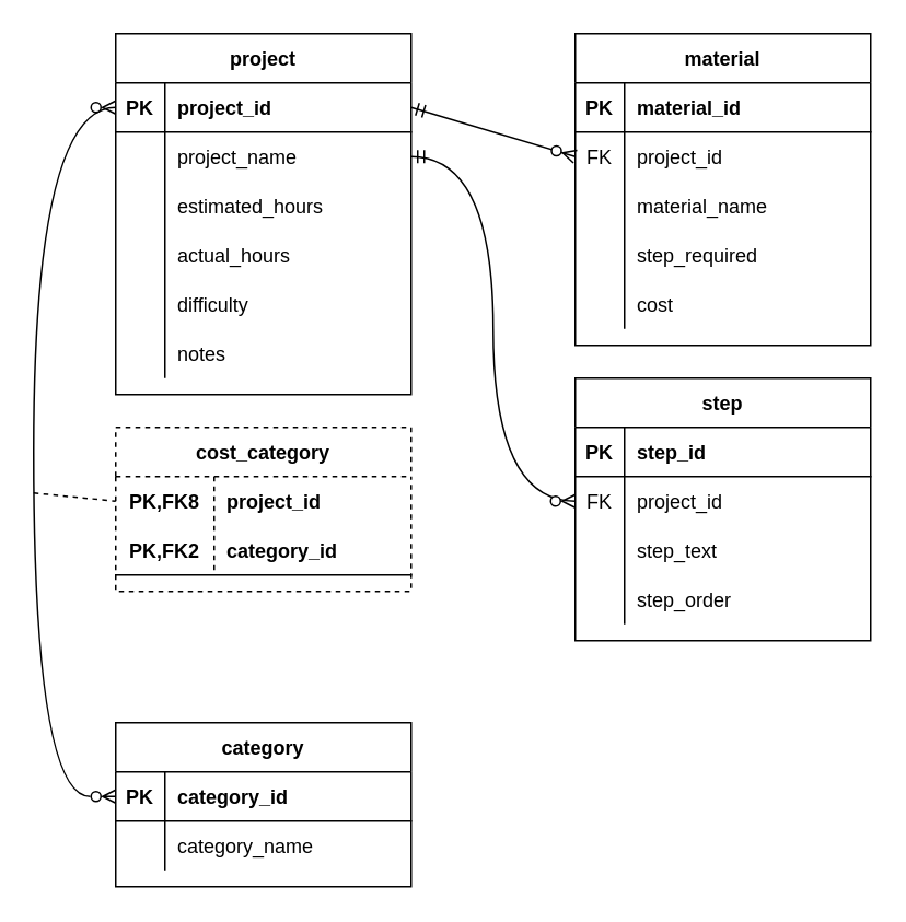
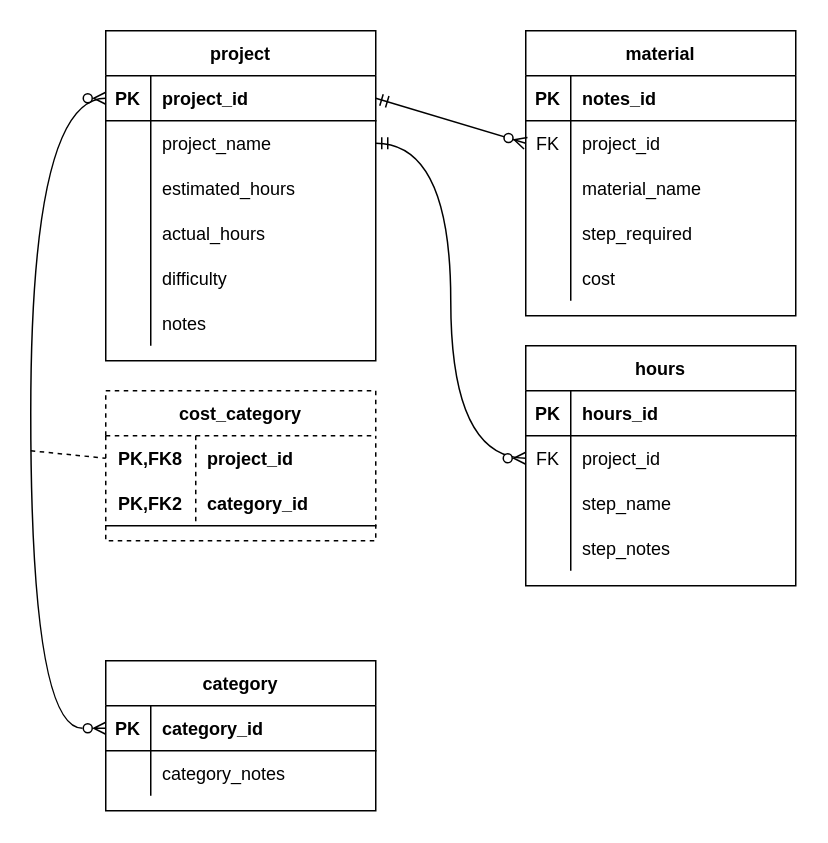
- <mxCell id="24" value="material_id" style="shape=partialRectangle;connectable=0;fillColor=none;top=0;left=0;bottom=0;right=0;align=left;spacingLeft=6;fontStyle=1;overflow=hidden;" vertex="1" parent="22"><mxGeometry x="30" width="150" height="30" as="geometry"><mxRectangle width="150" height="30" as="alternateBounds" /></mxGeometry></mxCell>
+ <mxCell id="24" value="notes_id" style="shape=partialRectangle;connectable=0;fillColor=none;top=0;left=0;bottom=0;right=0;align=left;spacingLeft=6;fontStyle=1;overflow=hidden;" vertex="1" parent="22"><mxGeometry x="30" width="150" height="30" as="geometry"><mxRectangle width="150" height="30" as="alternateBounds" /></mxGeometry></mxCell>
- <mxCell id="44" value="step" style="shape=table;startSize=30;container=1;collapsible=1;childLayout=tableLayout;fixedRows=1;rowLines=0;fontStyle=1;align=center;resizeLast=1;" vertex="1" parent="1"><mxGeometry x="350" y="230" width="180" height="160" as="geometry" /></mxCell>
+ <mxCell id="44" value="hours" style="shape=table;startSize=30;container=1;collapsible=1;childLayout=tableLayout;fixedRows=1;rowLines=0;fontStyle=1;align=center;resizeLast=1;" vertex="1" parent="1"><mxGeometry x="350" y="230" width="180" height="160" as="geometry" /></mxCell>
- <mxCell id="47" value="step_id" style="shape=partialRectangle;connectable=0;fillColor=none;top=0;left=0;bottom=0;right=0;align=left;spacingLeft=6;fontStyle=1;overflow=hidden;" vertex="1" parent="45"><mxGeometry x="30" width="150" height="30" as="geometry"><mxRectangle width="150" height="30" as="alternateBounds" /></mxGeometry></mxCell>
+ <mxCell id="47" value="hours_id" style="shape=partialRectangle;connectable=0;fillColor=none;top=0;left=0;bottom=0;right=0;align=left;spacingLeft=6;fontStyle=1;overflow=hidden;" vertex="1" parent="45"><mxGeometry x="30" width="150" height="30" as="geometry"><mxRectangle width="150" height="30" as="alternateBounds" /></mxGeometry></mxCell>
- <mxCell id="53" value="step_text" style="shape=partialRectangle;connectable=0;fillColor=none;top=0;left=0;bottom=0;right=0;align=left;spacingLeft=6;overflow=hidden;" vertex="1" parent="51"><mxGeometry x="30" width="150" height="30" as="geometry"><mxRectangle width="150" height="30" as="alternateBounds" /></mxGeometry></mxCell>
+ <mxCell id="53" value="step_name" style="shape=partialRectangle;connectable=0;fillColor=none;top=0;left=0;bottom=0;right=0;align=left;spacingLeft=6;overflow=hidden;" vertex="1" parent="51"><mxGeometry x="30" width="150" height="30" as="geometry"><mxRectangle width="150" height="30" as="alternateBounds" /></mxGeometry></mxCell>
- <mxCell id="56" value="step_order" style="shape=partialRectangle;connectable=0;fillColor=none;top=0;left=0;bottom=0;right=0;align=left;spacingLeft=6;overflow=hidden;" vertex="1" parent="54"><mxGeometry x="30" width="150" height="30" as="geometry"><mxRectangle width="150" height="30" as="alternateBounds" /></mxGeometry></mxCell>
+ <mxCell id="56" value="step_notes" style="shape=partialRectangle;connectable=0;fillColor=none;top=0;left=0;bottom=0;right=0;align=left;spacingLeft=6;overflow=hidden;" vertex="1" parent="54"><mxGeometry x="30" width="150" height="30" as="geometry"><mxRectangle width="150" height="30" as="alternateBounds" /></mxGeometry></mxCell>
- <mxCell id="43" value="category_name" style="shape=partialRectangle;connectable=0;fillColor=none;top=0;left=0;bottom=0;right=0;align=left;spacingLeft=6;overflow=hidden;" vertex="1" parent="41"><mxGeometry x="30" width="150" height="30" as="geometry"><mxRectangle width="150" height="30" as="alternateBounds" /></mxGeometry></mxCell>
+ <mxCell id="43" value="category_notes" style="shape=partialRectangle;connectable=0;fillColor=none;top=0;left=0;bottom=0;right=0;align=left;spacingLeft=6;overflow=hidden;" vertex="1" parent="41"><mxGeometry x="30" width="150" height="30" as="geometry"><mxRectangle width="150" height="30" as="alternateBounds" /></mxGeometry></mxCell>
